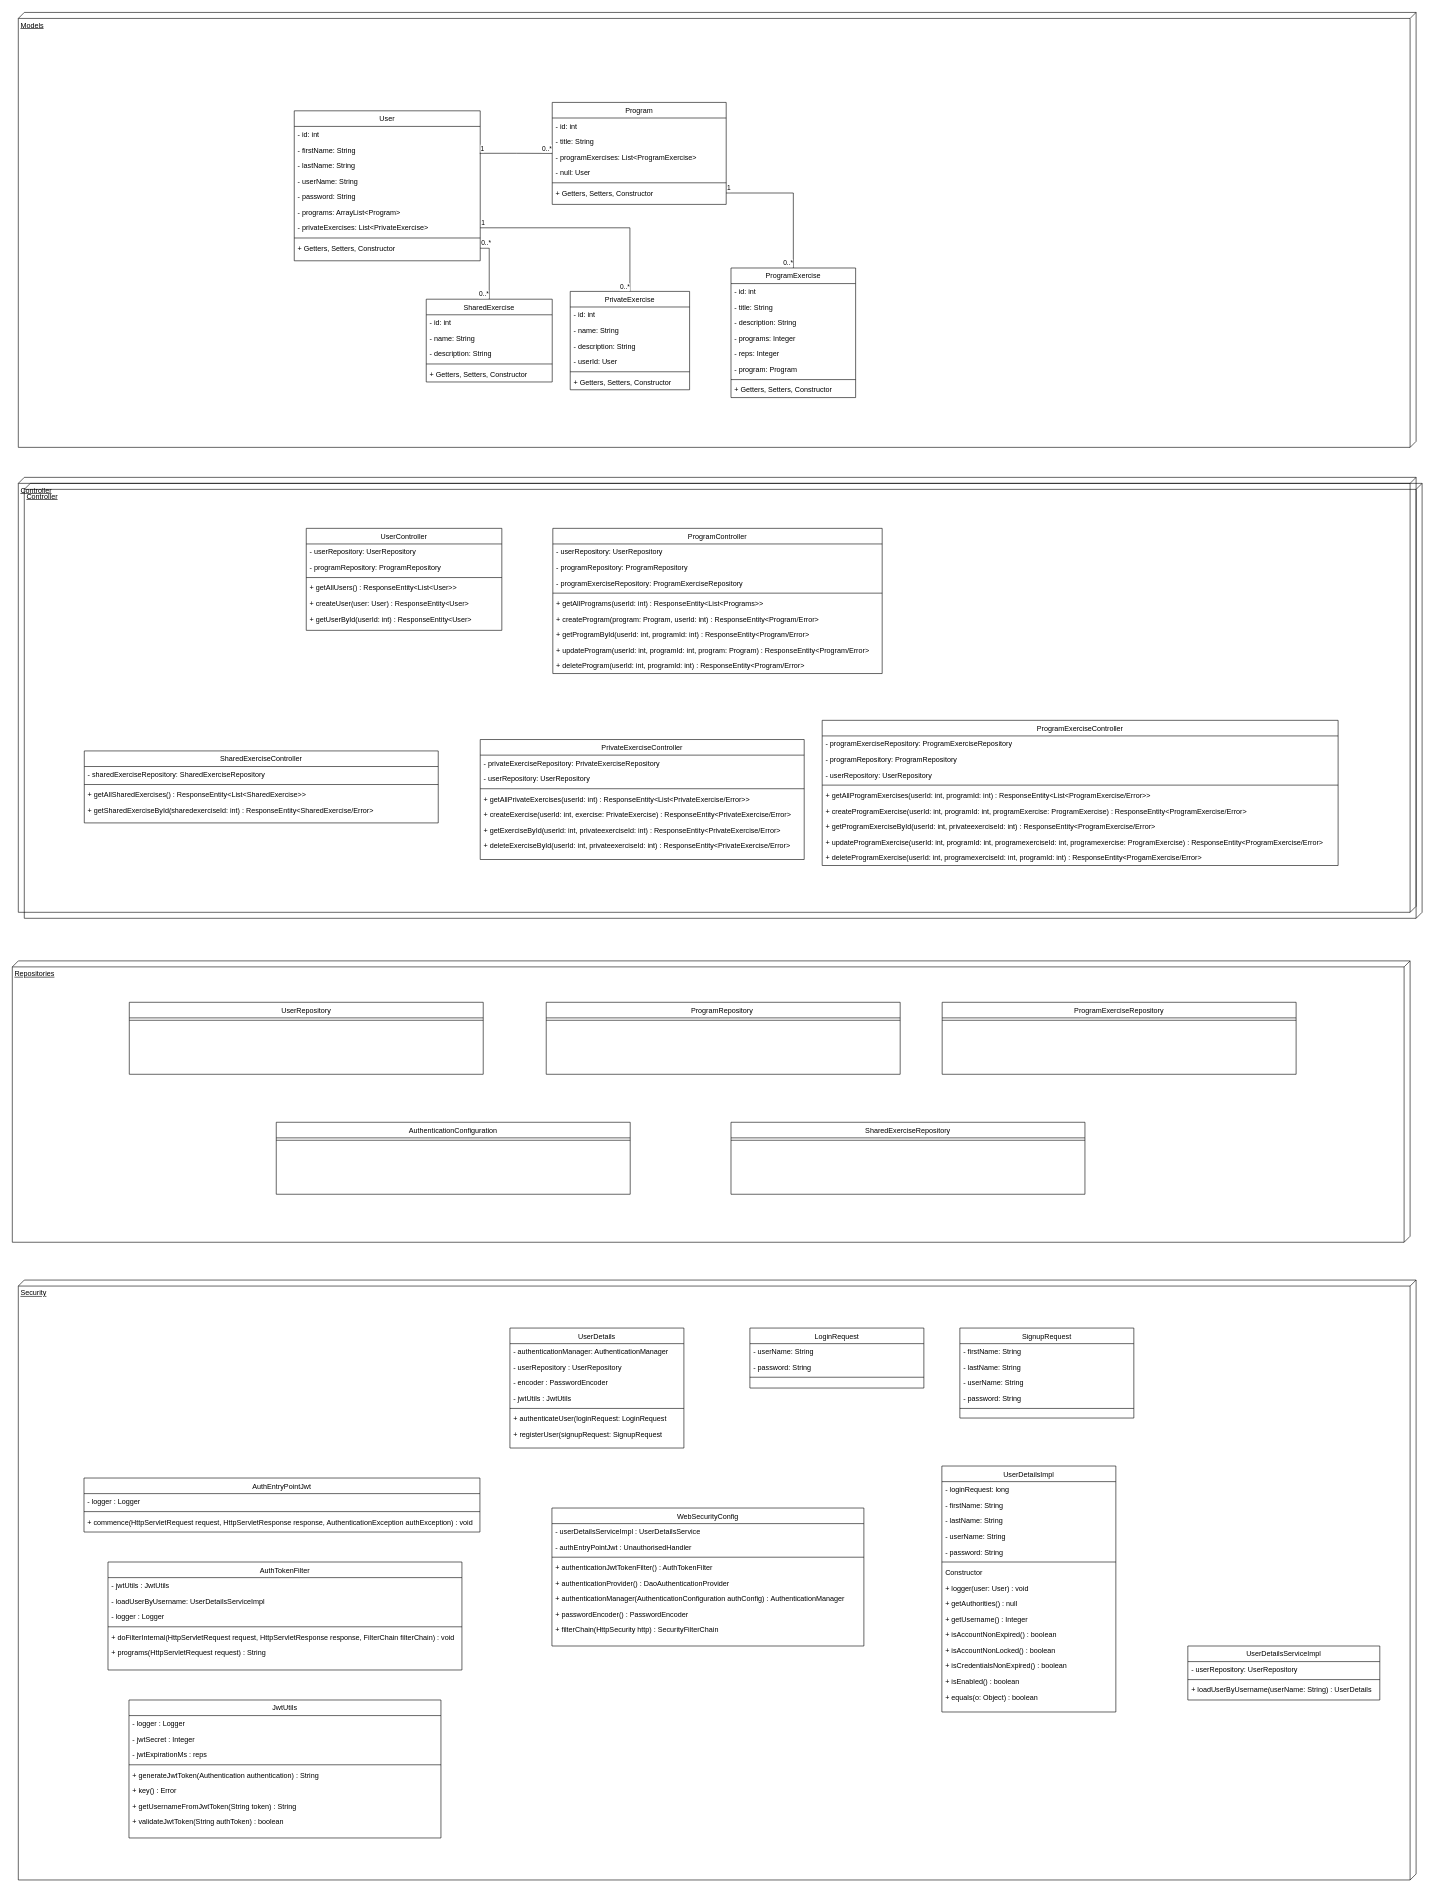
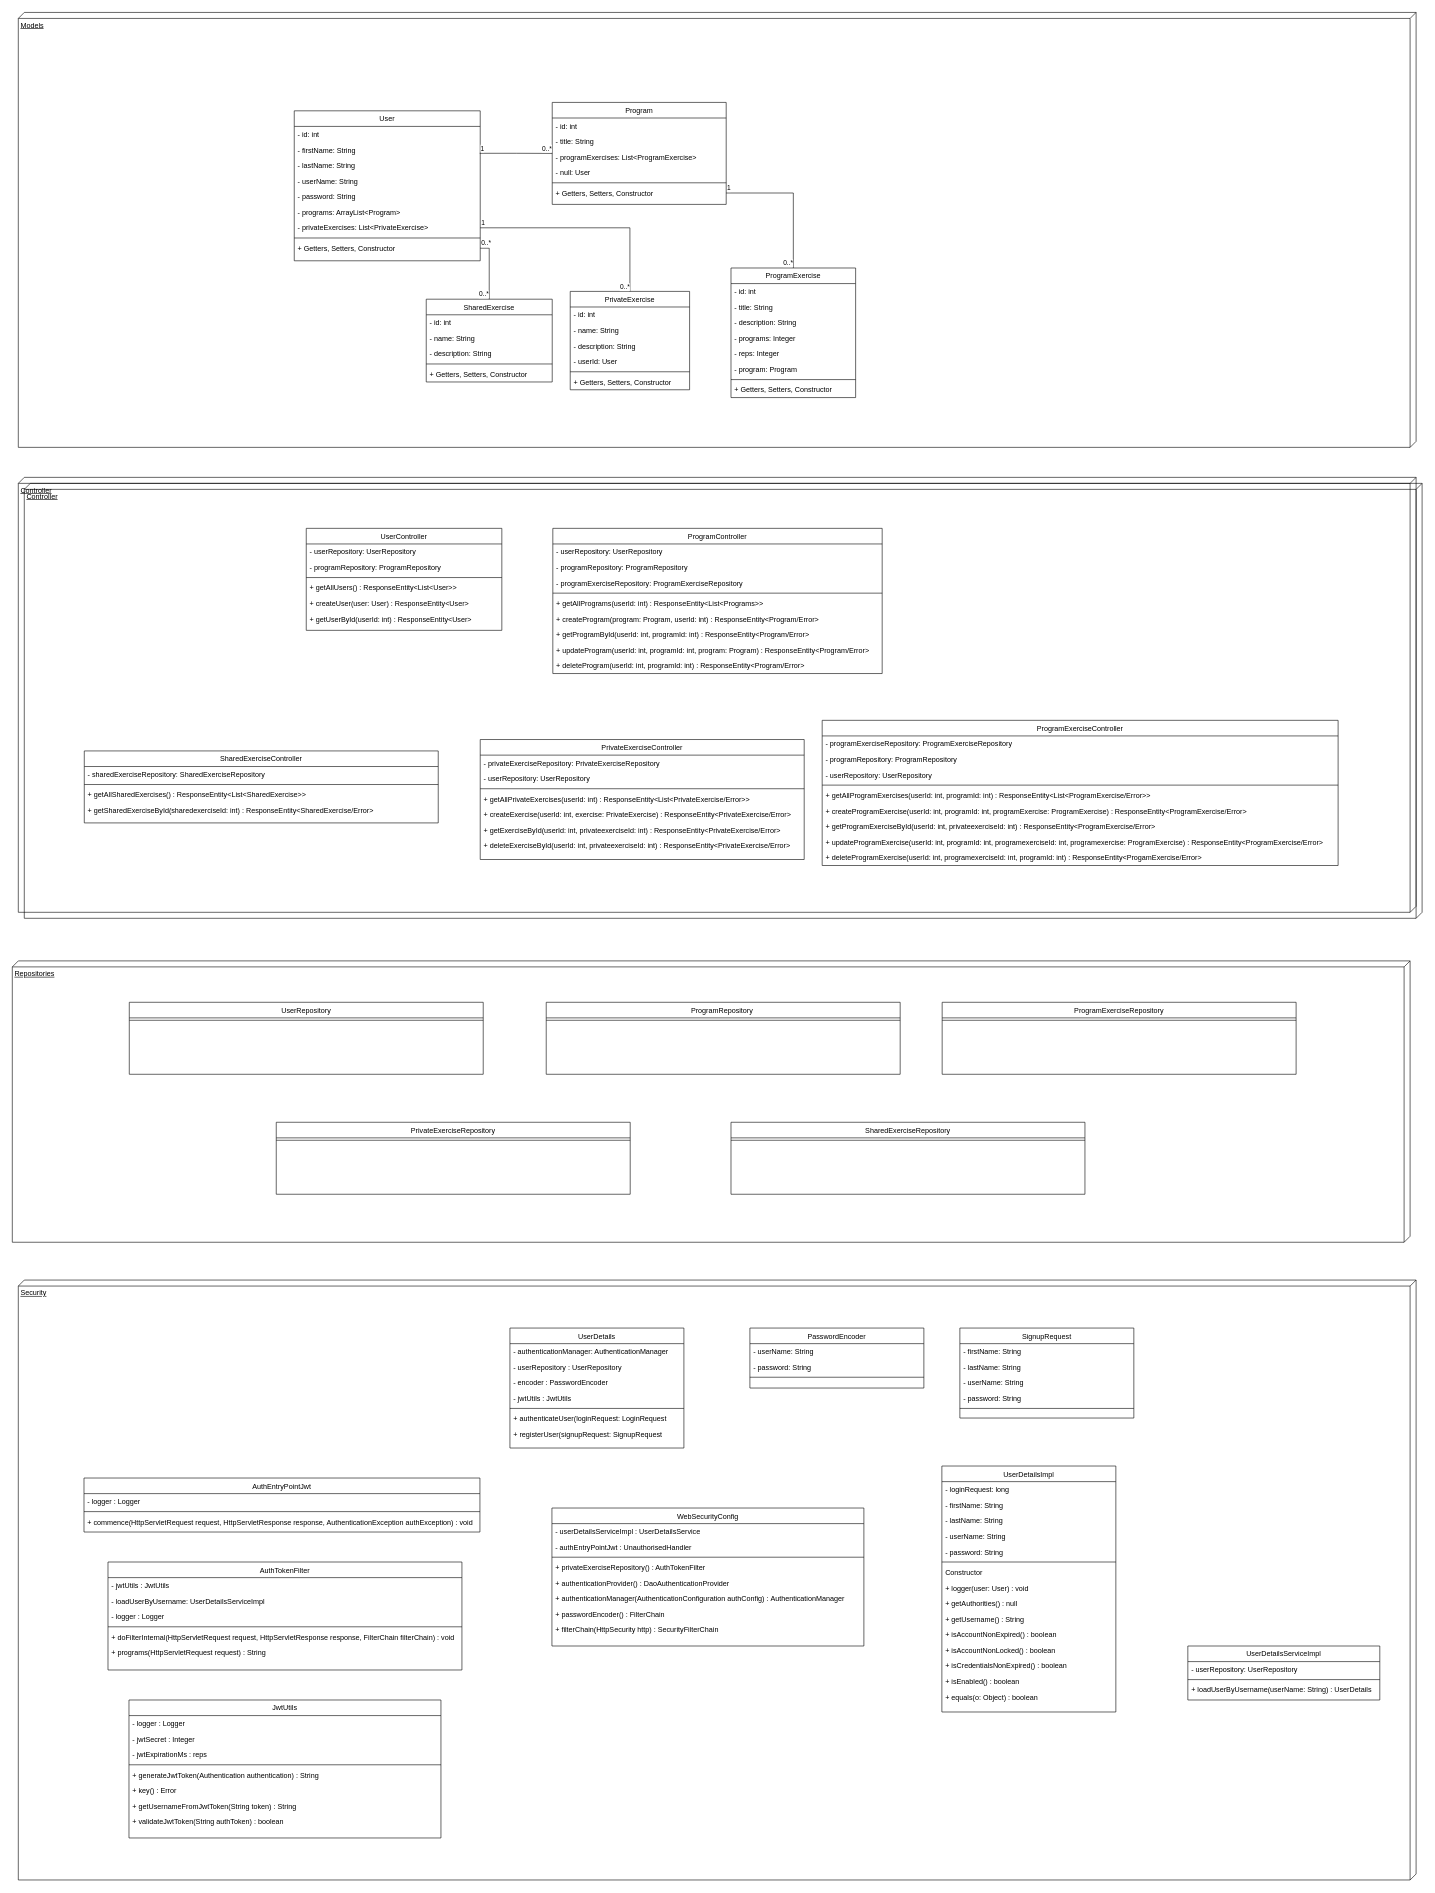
- <mxCell id="165" value="AuthenticationConfiguration" style="swimlane;fontStyle=0;align=center;verticalAlign=top;childLayout=stackLayout;horizontal=1;startSize=26;horizontalStack=0;resizeParent=1;resizeLast=0;collapsible=1;marginBottom=0;rounded=0;shadow=0;strokeWidth=1;" vertex="1" parent="1"><mxGeometry x="460" y="1870" width="590" height="120" as="geometry"><mxRectangle x="340" y="380" width="170" height="26" as="alternateBounds" /></mxGeometry></mxCell>
+ <mxCell id="165" value="PrivateExerciseRepository" style="swimlane;fontStyle=0;align=center;verticalAlign=top;childLayout=stackLayout;horizontal=1;startSize=26;horizontalStack=0;resizeParent=1;resizeLast=0;collapsible=1;marginBottom=0;rounded=0;shadow=0;strokeWidth=1;" vertex="1" parent="1"><mxGeometry x="460" y="1870" width="590" height="120" as="geometry"><mxRectangle x="340" y="380" width="170" height="26" as="alternateBounds" /></mxGeometry></mxCell>
- <mxCell id="102" value="LoginRequest" style="swimlane;fontStyle=0;align=center;verticalAlign=top;childLayout=stackLayout;horizontal=1;startSize=26;horizontalStack=0;resizeParent=1;resizeLast=0;collapsible=1;marginBottom=0;rounded=0;shadow=0;strokeWidth=1;" vertex="1" parent="1"><mxGeometry x="1249.5" y="2213" width="290" height="100" as="geometry"><mxRectangle x="550" y="140" width="160" height="26" as="alternateBounds" /></mxGeometry></mxCell>
+ <mxCell id="102" value="PasswordEncoder" style="swimlane;fontStyle=0;align=center;verticalAlign=top;childLayout=stackLayout;horizontal=1;startSize=26;horizontalStack=0;resizeParent=1;resizeLast=0;collapsible=1;marginBottom=0;rounded=0;shadow=0;strokeWidth=1;" vertex="1" parent="1"><mxGeometry x="1249.5" y="2213" width="290" height="100" as="geometry"><mxRectangle x="550" y="140" width="160" height="26" as="alternateBounds" /></mxGeometry></mxCell>
- <mxCell id="136" value="+ authenticationJwtTokenFilter() : AuthTokenFilter" style="text;align=left;verticalAlign=top;spacingLeft=4;spacingRight=4;overflow=hidden;rotatable=0;points=[[0,0.5],[1,0.5]];portConstraint=eastwest;" vertex="1" parent="132"><mxGeometry y="86" width="520" height="26" as="geometry" /></mxCell>
+ <mxCell id="136" value="+ privateExerciseRepository() : AuthTokenFilter" style="text;align=left;verticalAlign=top;spacingLeft=4;spacingRight=4;overflow=hidden;rotatable=0;points=[[0,0.5],[1,0.5]];portConstraint=eastwest;" vertex="1" parent="132"><mxGeometry y="86" width="520" height="26" as="geometry" /></mxCell>
- <mxCell id="139" value="+ passwordEncoder() : PasswordEncoder" style="text;align=left;verticalAlign=top;spacingLeft=4;spacingRight=4;overflow=hidden;rotatable=0;points=[[0,0.5],[1,0.5]];portConstraint=eastwest;" vertex="1" parent="132"><mxGeometry y="164" width="520" height="26" as="geometry" /></mxCell>
+ <mxCell id="139" value="+ passwordEncoder() : FilterChain" style="text;align=left;verticalAlign=top;spacingLeft=4;spacingRight=4;overflow=hidden;rotatable=0;points=[[0,0.5],[1,0.5]];portConstraint=eastwest;" vertex="1" parent="132"><mxGeometry y="164" width="520" height="26" as="geometry" /></mxCell>
- <mxCell id="122" value="+ getUsername() : Integer" style="text;align=left;verticalAlign=top;spacingLeft=4;spacingRight=4;overflow=hidden;rotatable=0;points=[[0,0.5],[1,0.5]];portConstraint=eastwest;" vertex="1" parent="112"><mxGeometry y="242" width="290" height="26" as="geometry" /></mxCell>
+ <mxCell id="122" value="+ getUsername() : String" style="text;align=left;verticalAlign=top;spacingLeft=4;spacingRight=4;overflow=hidden;rotatable=0;points=[[0,0.5],[1,0.5]];portConstraint=eastwest;" vertex="1" parent="112"><mxGeometry y="242" width="290" height="26" as="geometry" /></mxCell>
